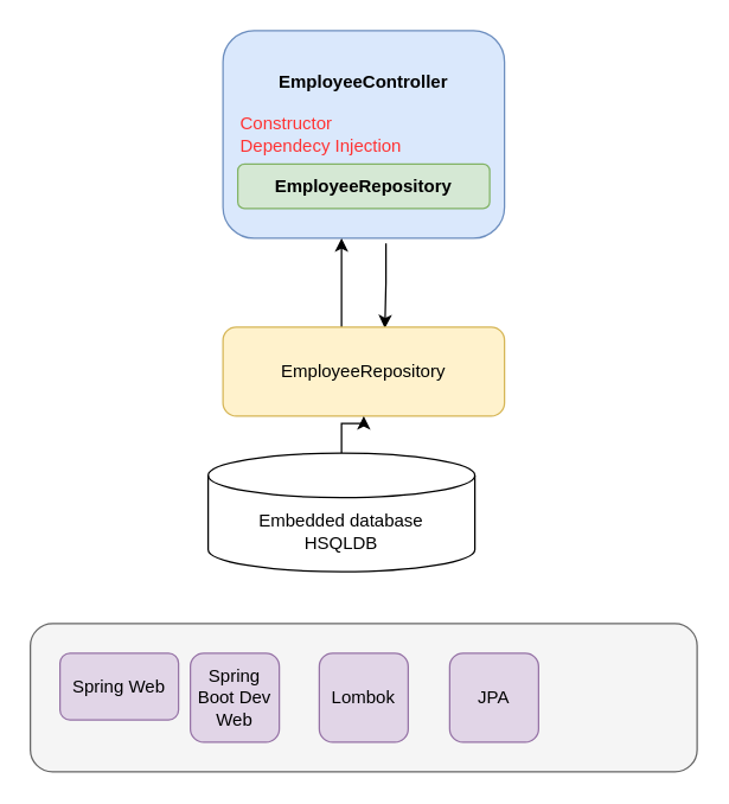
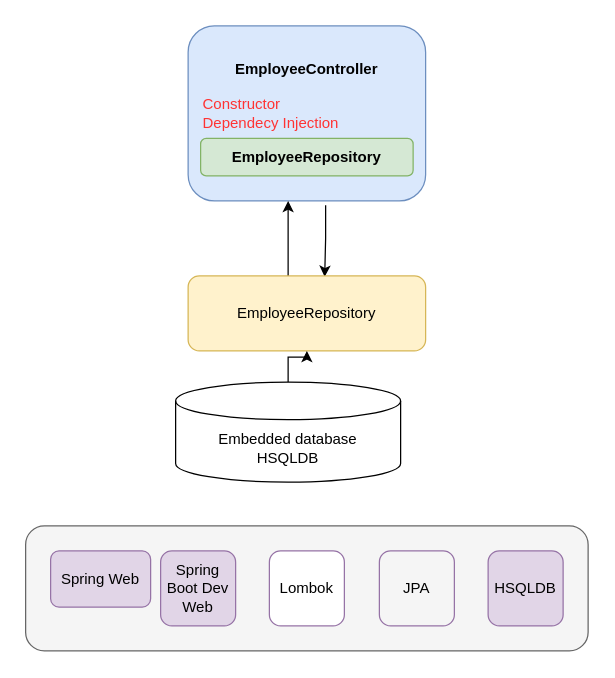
- <mxCell id="12" value="Lombok" style="rounded=1;whiteSpace=wrap;html=1;align=center;fillColor=#e1d5e7;strokeColor=#9673a6;" vertex="1" parent="1"><mxGeometry x="215" y="440" width="60" height="60" as="geometry" /></mxCell>
+ <mxCell id="12" value="Lombok" style="rounded=1;whiteSpace=wrap;html=1;align=center;fillColor=#ffffff;strokeColor=#9673a6;" vertex="1" parent="1"><mxGeometry x="215" y="440" width="60" height="60" as="geometry" /></mxCell>
- <mxCell id="13" value="JPA" style="rounded=1;whiteSpace=wrap;html=1;align=center;fillColor=#e1d5e7;strokeColor=#9673a6;" vertex="1" parent="1"><mxGeometry x="303" y="440" width="60" height="60" as="geometry" /></mxCell>
+ <mxCell id="13" value="JPA" style="rounded=1;whiteSpace=wrap;html=1;align=center;fillColor=#f5f5f5;strokeColor=#9673a6;" vertex="1" parent="1"><mxGeometry x="303" y="440" width="60" height="60" as="geometry" /></mxCell>
+ <mxCell id="14" value="HSQLDB" style="rounded=1;whiteSpace=wrap;html=1;align=center;fillColor=#e1d5e7;strokeColor=#9673a6;" vertex="1" parent="1"><mxGeometry x="390" y="440" width="60" height="60" as="geometry" /></mxCell>
